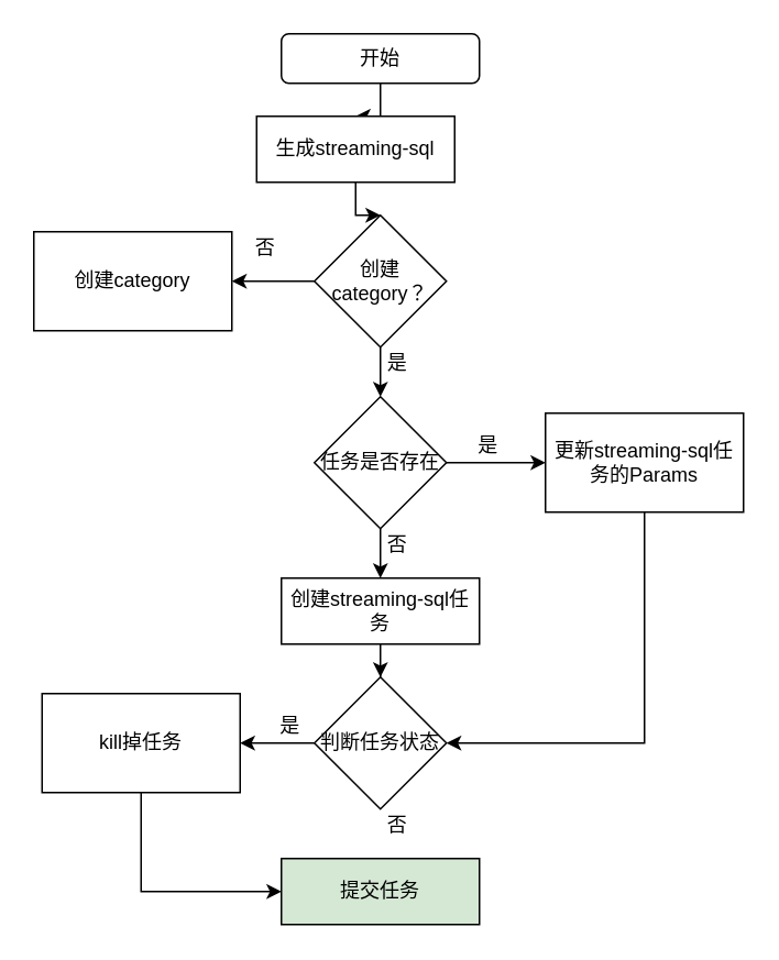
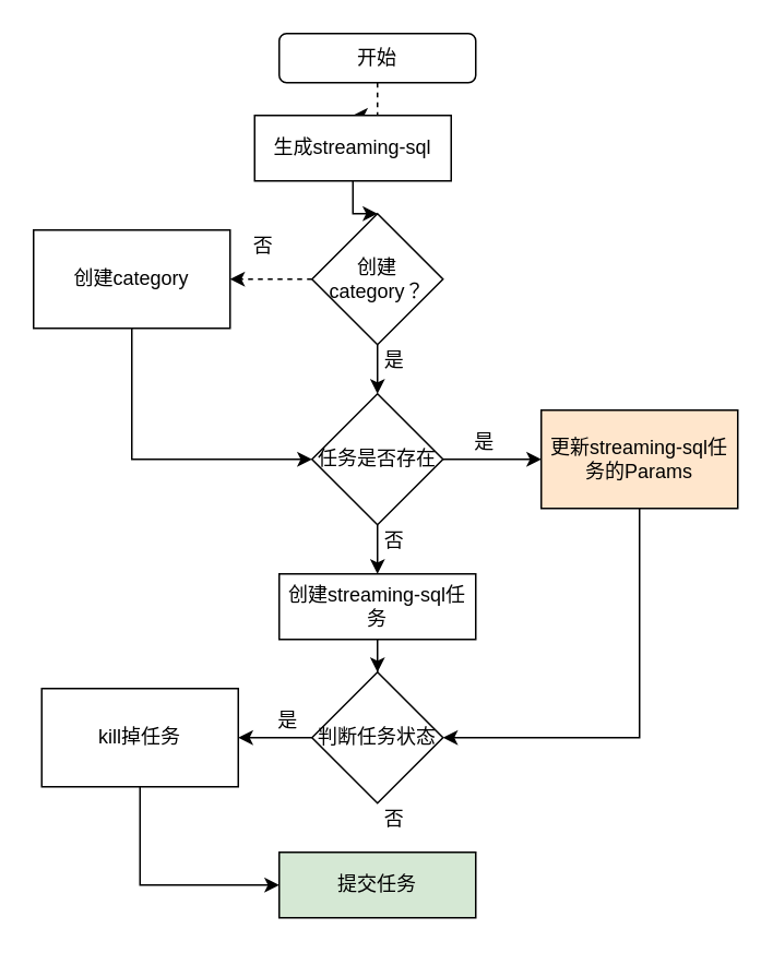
- <mxCell id="2" value="" style="edgeStyle=orthogonalEdgeStyle;rounded=0;orthogonalLoop=1;jettySize=auto;html=1;" edge="1" parent="1" source="3" target="5"><mxGeometry relative="1" as="geometry" /></mxCell>
+ <mxCell id="2" value="" style="edgeStyle=orthogonalEdgeStyle;rounded=0;orthogonalLoop=1;jettySize=auto;html=1;dashed=1;" edge="1" parent="1" source="3" target="5"><mxGeometry relative="1" as="geometry" /></mxCell>
- <mxCell id="6" value="" style="edgeStyle=orthogonalEdgeStyle;rounded=0;orthogonalLoop=1;jettySize=auto;html=1;" edge="1" parent="1" source="8" target="10"><mxGeometry relative="1" as="geometry" /></mxCell>
+ <mxCell id="6" value="" style="edgeStyle=orthogonalEdgeStyle;rounded=0;orthogonalLoop=1;jettySize=auto;html=1;dashed=1;" edge="1" parent="1" source="8" target="10"><mxGeometry relative="1" as="geometry" /></mxCell>
+ <mxCell id="9" style="edgeStyle=orthogonalEdgeStyle;rounded=0;orthogonalLoop=1;jettySize=auto;html=1;entryX=0;entryY=0.5;entryDx=0;entryDy=0;exitX=0.5;exitY=1;exitDx=0;exitDy=0;" edge="1" parent="1" source="10" target="14"><mxGeometry relative="1" as="geometry" /></mxCell>
- <mxCell id="18" value="更新streaming-sql任务的Params" style="rounded=0;whiteSpace=wrap;html=1;" vertex="1" parent="1"><mxGeometry x="330" y="250" width="120" height="60" as="geometry" /></mxCell>
+ <mxCell id="18" value="更新streaming-sql任务的Params" style="rounded=0;whiteSpace=wrap;html=1;fillColor=#ffe6cc;" vertex="1" parent="1"><mxGeometry x="330" y="250" width="120" height="60" as="geometry" /></mxCell>
